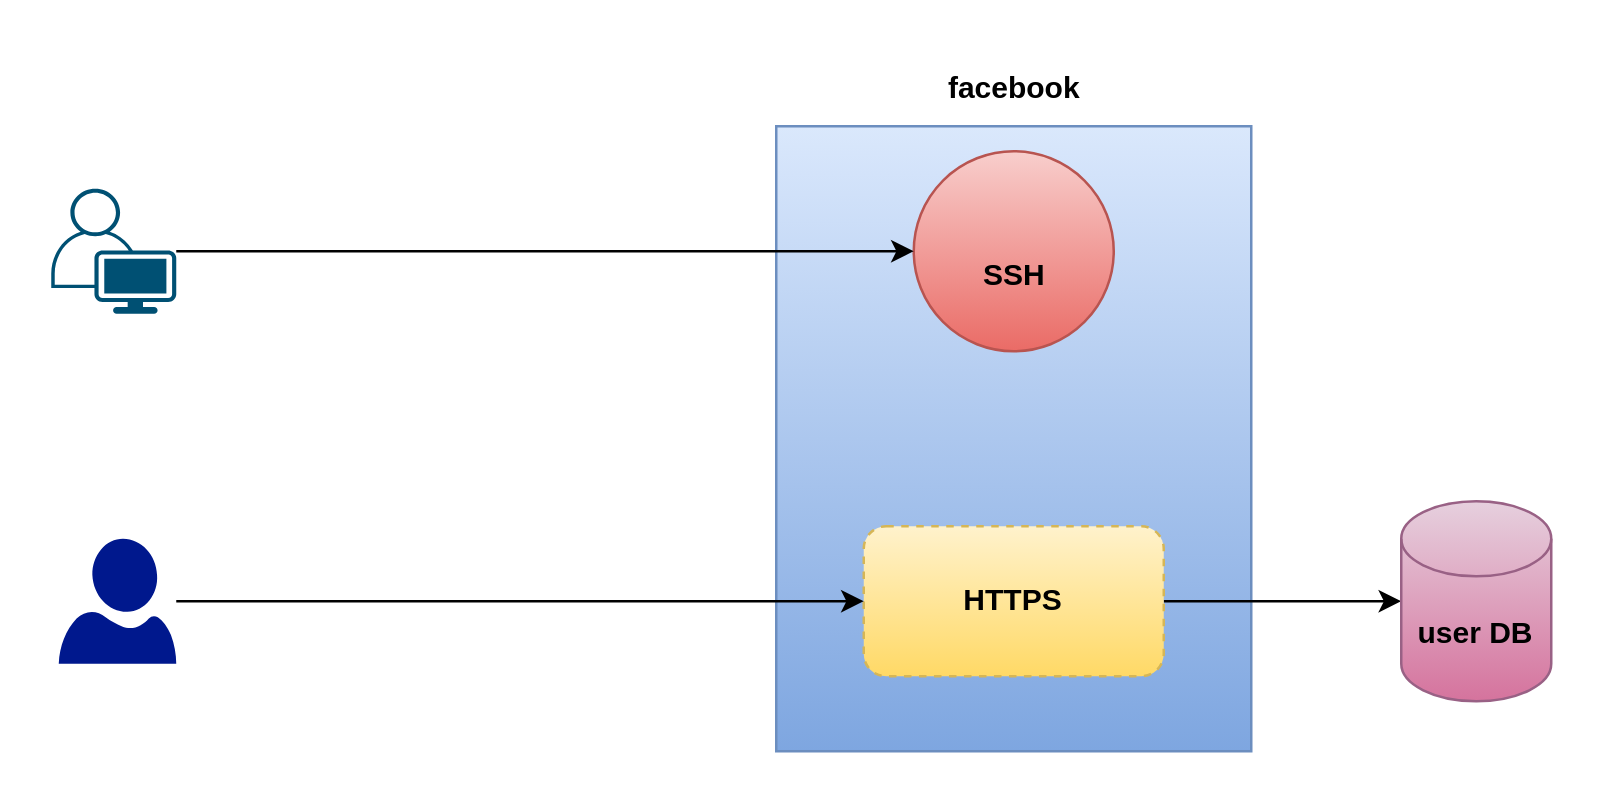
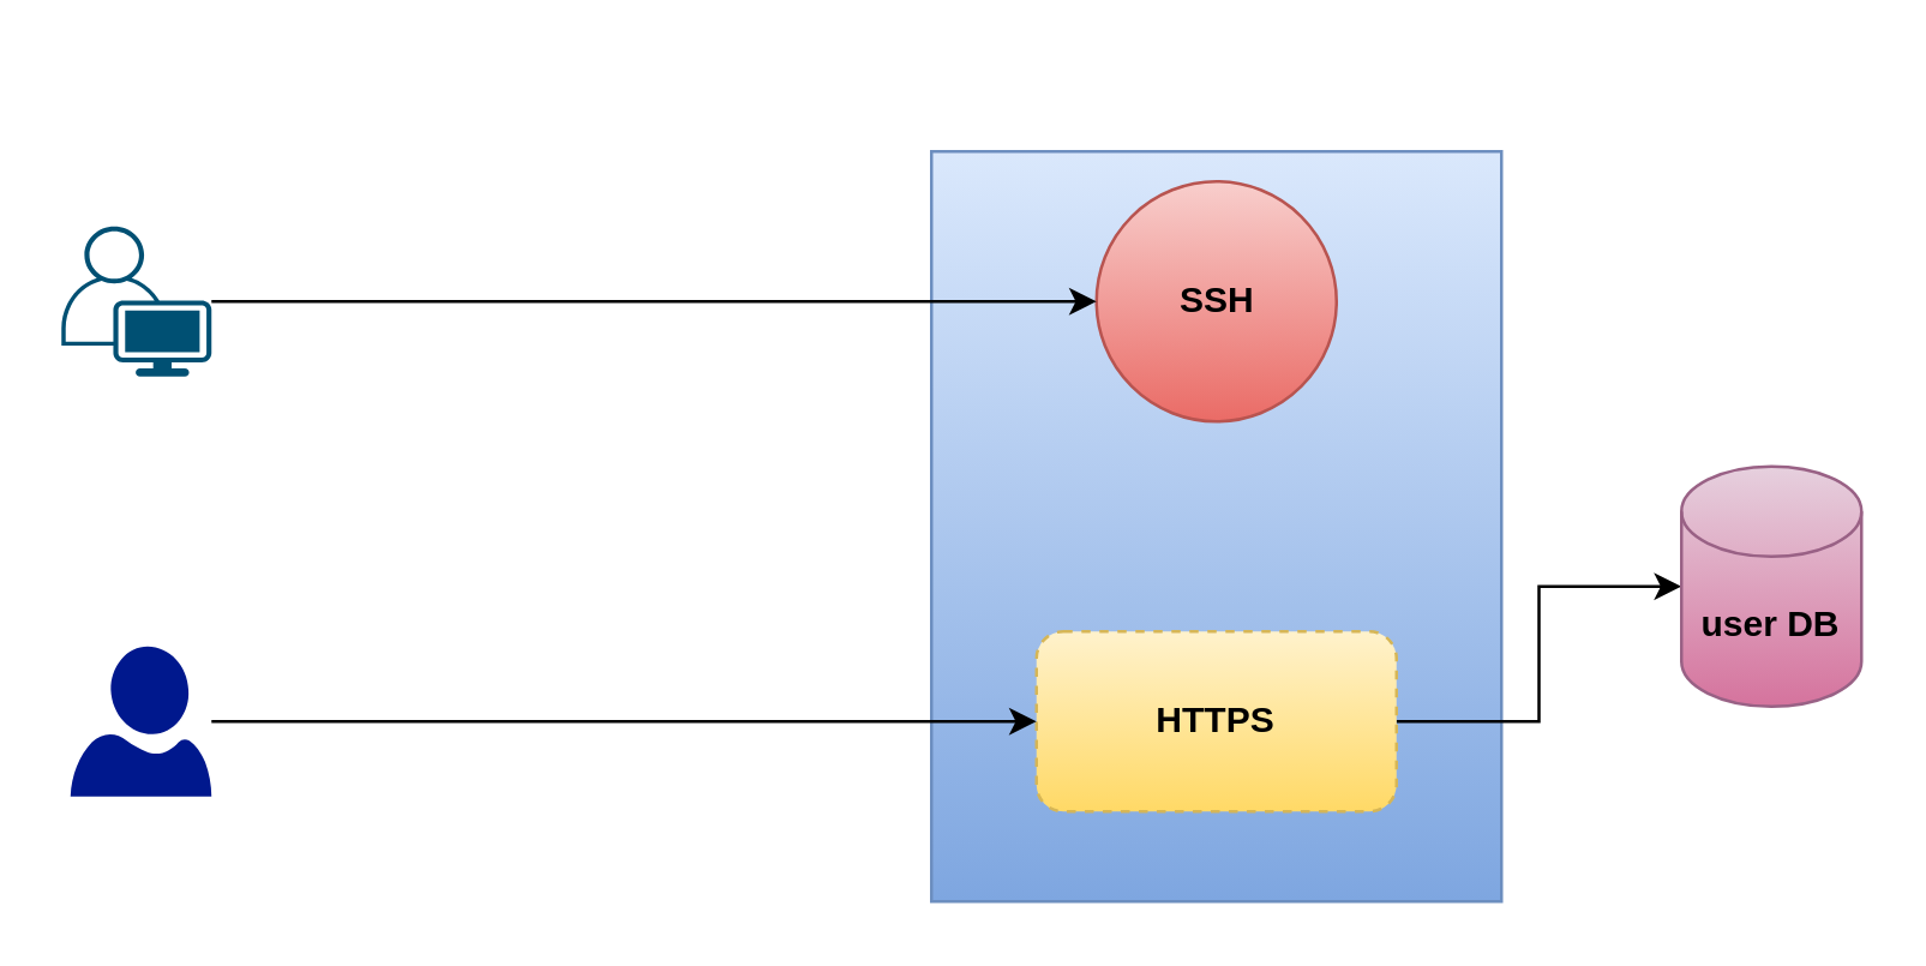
- <mxCell id="5" value="&lt;b&gt;facebook&lt;/b&gt;" style="text;html=1;align=center;verticalAlign=middle;resizable=0;points=[];autosize=1;strokeColor=none;fillColor=none;" vertex="1" parent="1"><mxGeometry x="365" y="20" width="80" height="30" as="geometry" /></mxCell>
- <mxCell id="4" value="&lt;b&gt;SSH&lt;/b&gt;" style="text;html=1;align=center;verticalAlign=middle;resizable=0;points=[];autosize=1;strokeColor=none;fillColor=none;" vertex="1" parent="1"><mxGeometry x="380" y="95" width="50" height="30" as="geometry" /></mxCell>
+ <mxCell id="4" value="&lt;b&gt;SSH&lt;/b&gt;" style="text;html=1;align=center;verticalAlign=middle;resizable=0;points=[];autosize=1;strokeColor=none;fillColor=none;" vertex="1" parent="1"><mxGeometry x="380" y="85" width="50" height="30" as="geometry" /></mxCell>
- <mxCell id="12" value="&lt;b&gt;user DB&lt;/b&gt;" style="shape=cylinder3;whiteSpace=wrap;html=1;boundedLbl=1;backgroundOutline=1;size=15;fillColor=#e6d0de;gradientColor=#d5739d;strokeColor=#996185;" vertex="1" parent="1"><mxGeometry x="560" y="200" width="60" height="80" as="geometry" /></mxCell>
+ <mxCell id="12" value="&lt;b&gt;user DB&lt;/b&gt;" style="shape=cylinder3;whiteSpace=wrap;html=1;boundedLbl=1;backgroundOutline=1;size=15;fillColor=#e6d0de;gradientColor=#d5739d;strokeColor=#996185;" vertex="1" parent="1"><mxGeometry x="560" y="155" width="60" height="80" as="geometry" /></mxCell>
